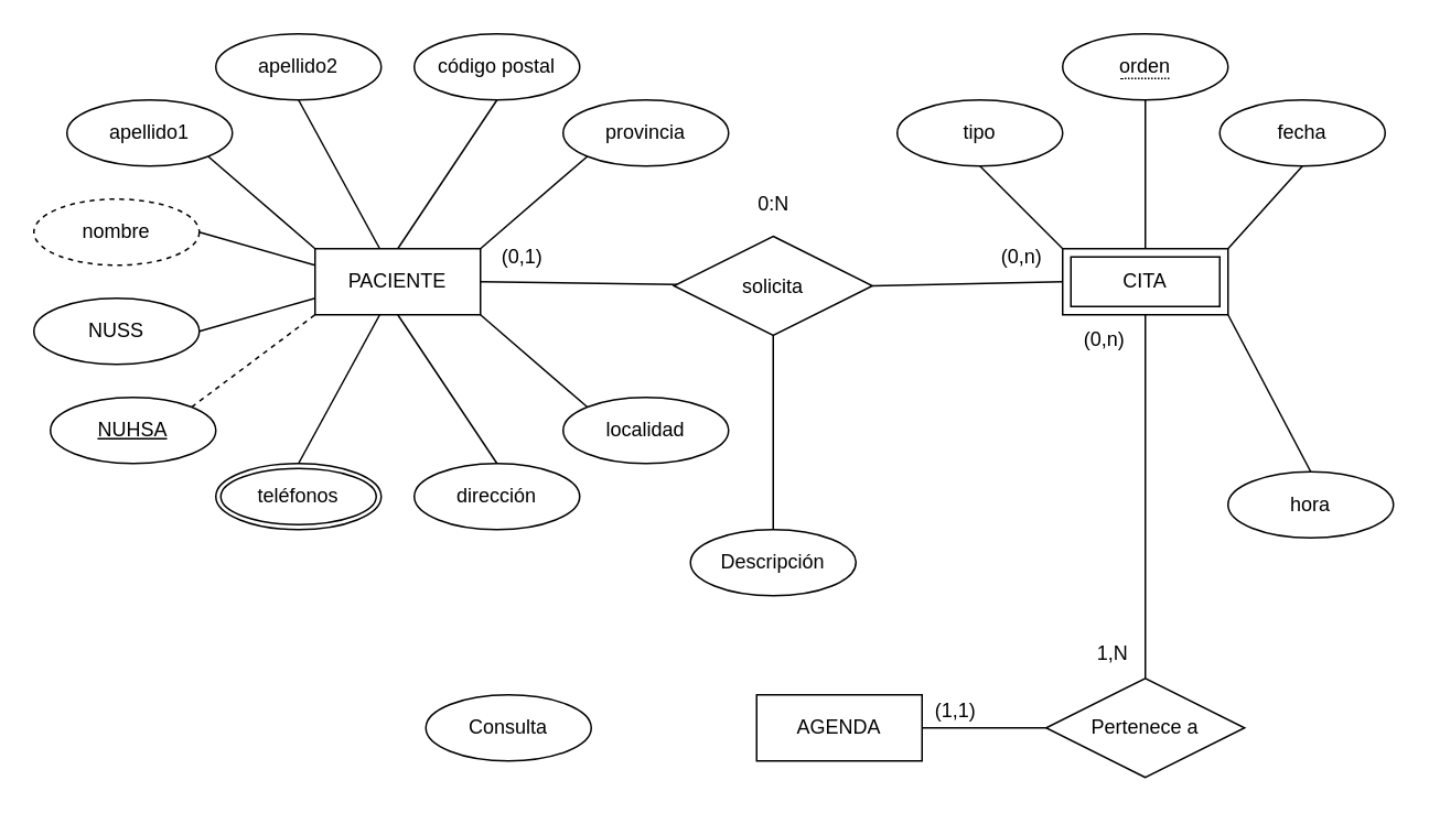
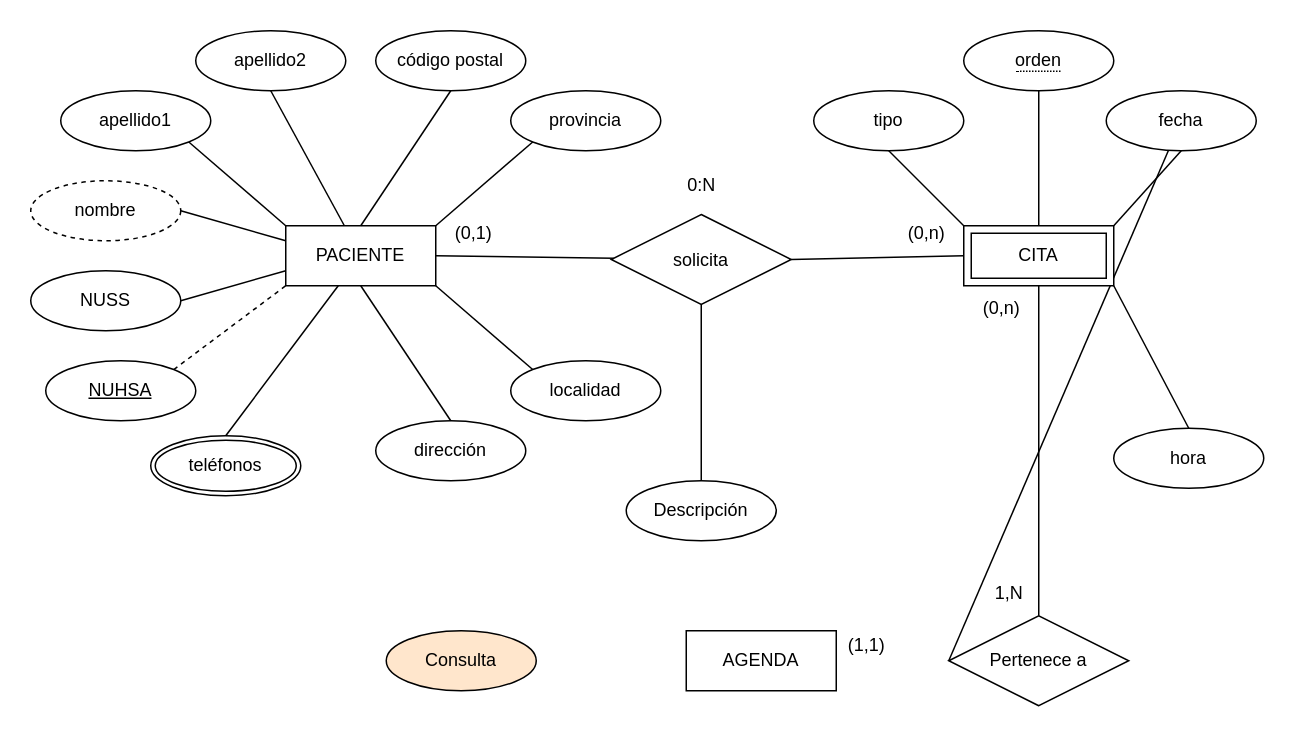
- <mxCell id="24" value="teléfonos" style="ellipse;shape=doubleEllipse;margin=3;whiteSpace=wrap;html=1;align=center;" vertex="1" parent="1"><mxGeometry x="130" y="280" width="100" height="40" as="geometry" /></mxCell>
+ <mxCell id="24" value="teléfonos" style="ellipse;shape=doubleEllipse;margin=3;whiteSpace=wrap;html=1;align=center;" vertex="1" parent="1"><mxGeometry x="100" y="290" width="100" height="40" as="geometry" /></mxCell>
- <mxCell id="46" value="Consulta" style="ellipse;whiteSpace=wrap;html=1;align=center;direction=east;" vertex="1" parent="1"><mxGeometry x="257" y="420" width="100" height="40" as="geometry" /></mxCell>
+ <mxCell id="46" value="Consulta" style="ellipse;whiteSpace=wrap;html=1;align=center;direction=east;fillColor=#ffe6cc;" vertex="1" parent="1"><mxGeometry x="257" y="420" width="100" height="40" as="geometry" /></mxCell>
- <mxCell id="13" value="" style="endArrow=none;html=1;rounded=0;exitX=1;exitY=0.5;exitDx=0;exitDy=0;entryX=0;entryY=0.5;entryDx=0;entryDy=0;" edge="1" parent="1" source="11" target="37"><mxGeometry relative="1" as="geometry"><mxPoint x="967" y="280" as="sourcePoint" /><mxPoint x="1217" y="172" as="targetPoint" /></mxGeometry></mxCell>
+ <mxCell id="13" value="" style="endArrow=none;html=1;rounded=0;exitX=1;exitY=0.5;exitDx=0;exitDy=0;" edge="1" parent="1" source="11" target="39"><mxGeometry relative="1" as="geometry"><mxPoint x="967" y="280" as="sourcePoint" /><mxPoint x="1217" y="172" as="targetPoint" /></mxGeometry></mxCell>
